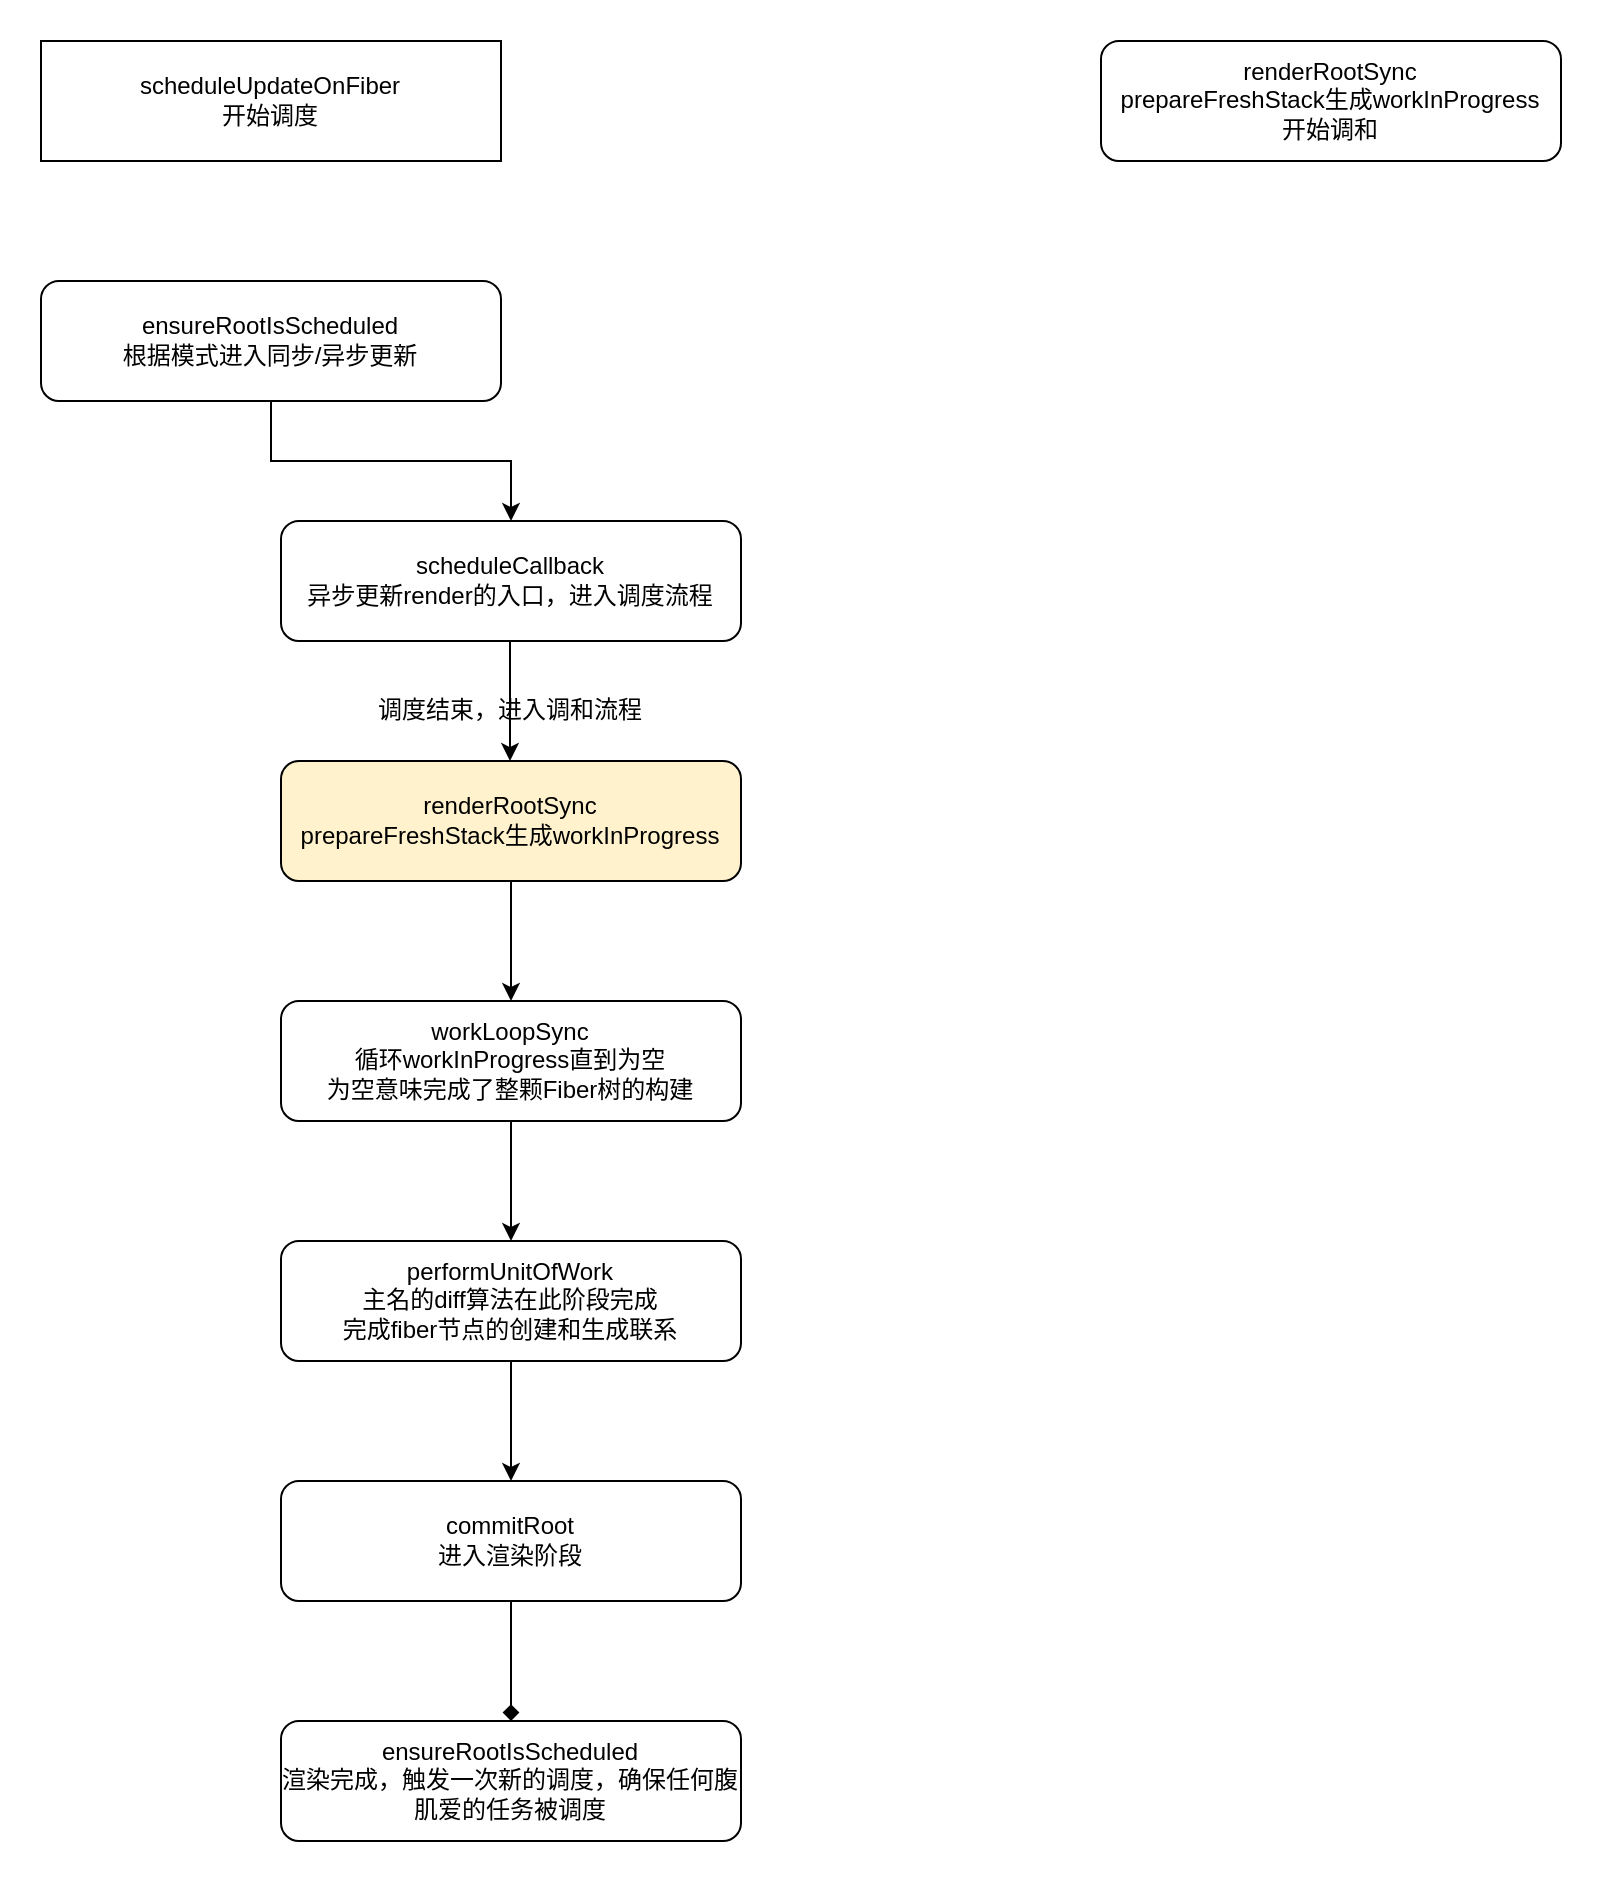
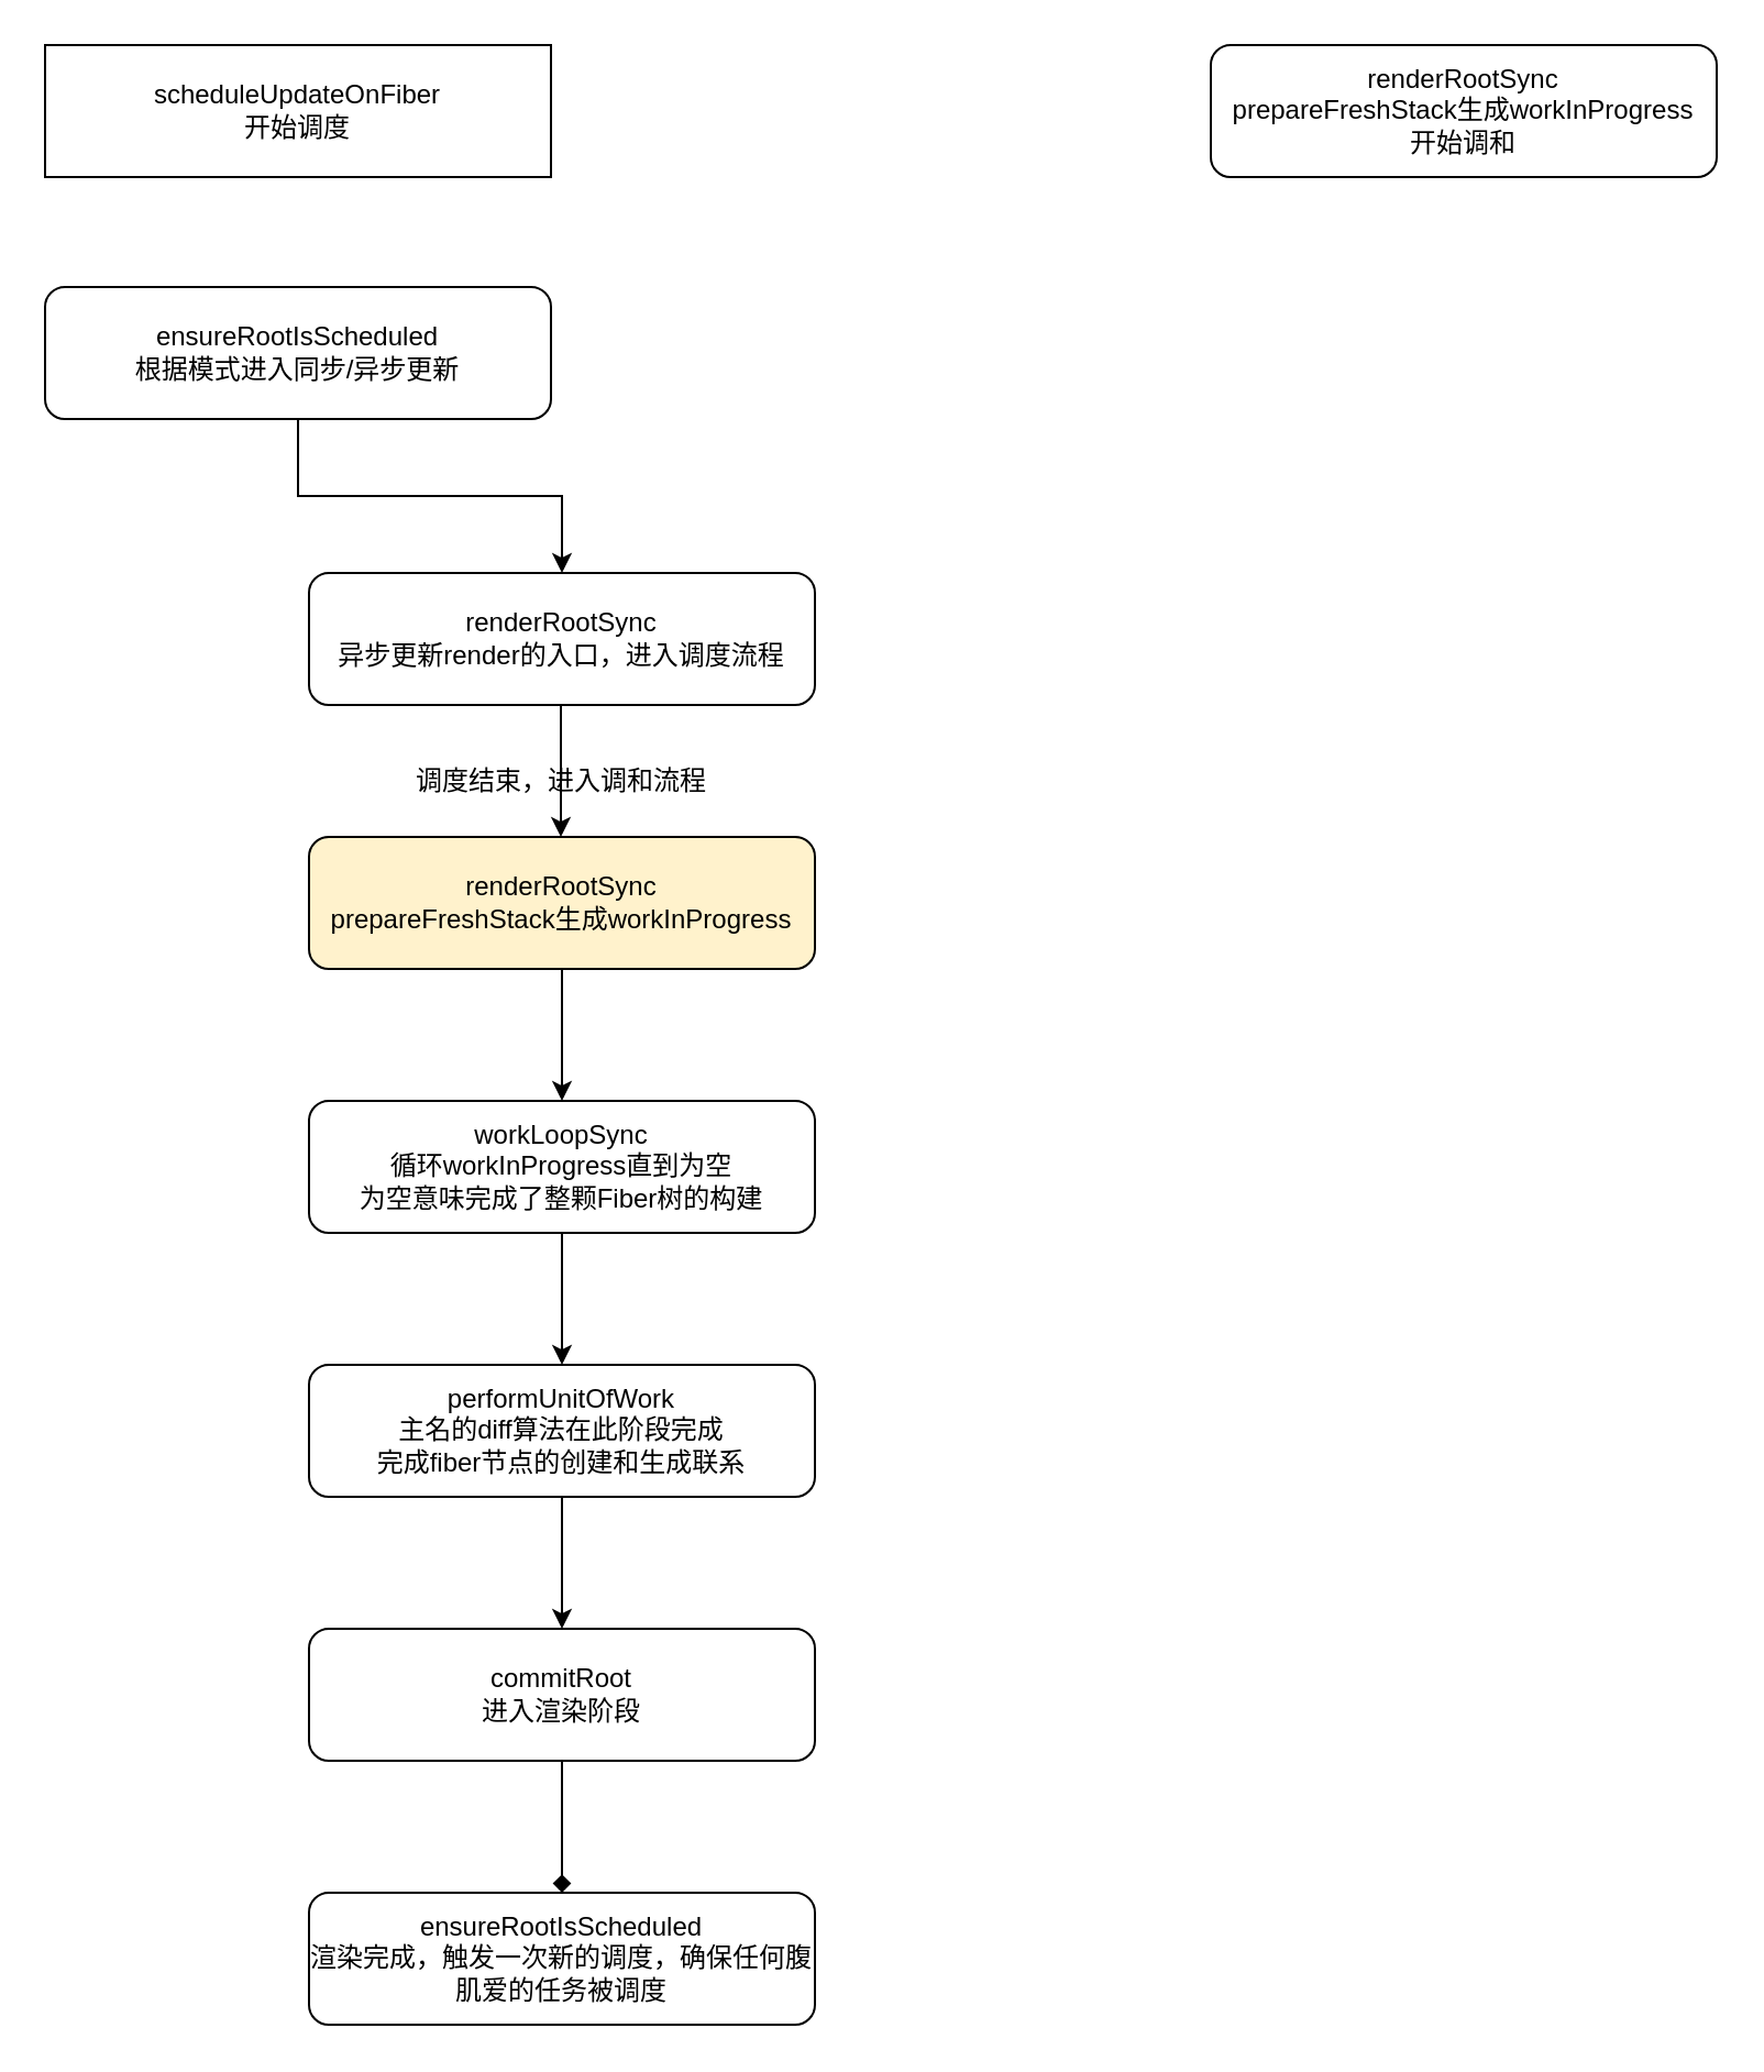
- <mxCell id="5" value="ensureRootIsScheduled&lt;br&gt;根据模式进入同步/异步更新" style="rounded=1;whiteSpace=wrap;html=1;" vertex="1" parent="1"><mxGeometry x="20" y="140" width="230" height="60" as="geometry" /></mxCell>
+ <mxCell id="5" value="ensureRootIsScheduled&lt;br&gt;根据模式进入同步/异步更新" style="rounded=1;whiteSpace=wrap;html=1;" vertex="1" parent="1"><mxGeometry x="20" y="130" width="230" height="60" as="geometry" /></mxCell>
- <mxCell id="2" value="scheduleCallback&lt;br&gt;异步更新render的入口，进入调度流程" style="rounded=1;whiteSpace=wrap;html=1;" vertex="1" parent="1"><mxGeometry x="140" y="260" width="230" height="60" as="geometry" /></mxCell>
+ <mxCell id="2" value="renderRootSync&lt;br&gt;异步更新render的入口，进入调度流程" style="rounded=1;whiteSpace=wrap;html=1;" vertex="1" parent="1"><mxGeometry x="140" y="260" width="230" height="60" as="geometry" /></mxCell>
